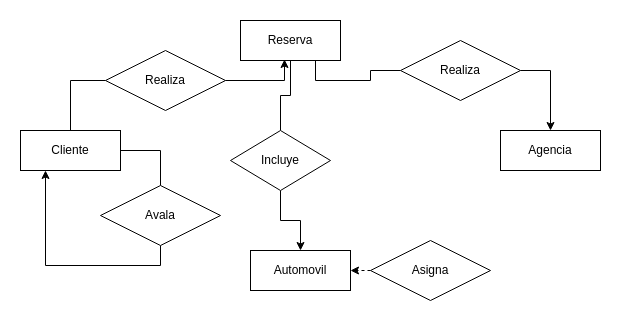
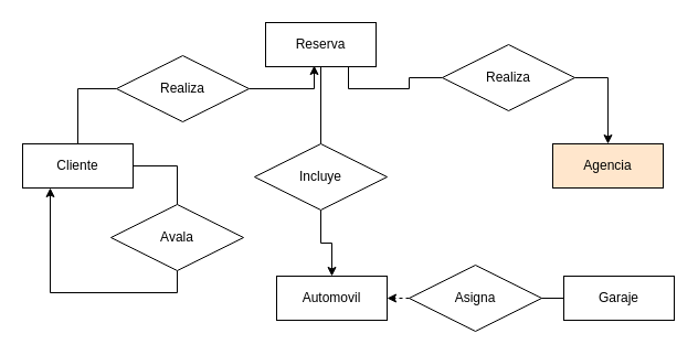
- <mxCell id="11" value="Agencia" style="whiteSpace=wrap;html=1;align=center;" vertex="1" parent="1"><mxGeometry x="500" y="130" width="100" height="40" as="geometry" /></mxCell>
+ <mxCell id="11" value="Agencia" style="whiteSpace=wrap;html=1;align=center;fillColor=#ffe6cc;" vertex="1" parent="1"><mxGeometry x="500" y="130" width="100" height="40" as="geometry" /></mxCell>
- <mxCell id="21" value="Incluye" style="shape=rhombus;perimeter=rhombusPerimeter;whiteSpace=wrap;html=1;align=center;" vertex="1" parent="1"><mxGeometry x="230" y="130" width="100" height="60" as="geometry" /></mxCell>
+ <mxCell id="21" value="Incluye" style="shape=rhombus;perimeter=rhombusPerimeter;whiteSpace=wrap;html=1;align=center;" vertex="1" parent="1"><mxGeometry x="230" y="130" width="120" height="60" as="geometry" /></mxCell>
+ <mxCell id="9" style="edgeStyle=orthogonalEdgeStyle;rounded=0;orthogonalLoop=1;jettySize=auto;html=1;exitX=0;exitY=0.5;exitDx=0;exitDy=0;endArrow=none;endFill=0;" edge="1" parent="1" source="10" target="19"><mxGeometry relative="1" as="geometry" /></mxCell>
+ <mxCell id="10" value="Garaje" style="whiteSpace=wrap;html=1;align=center;" vertex="1" parent="1"><mxGeometry x="510" y="250" width="100" height="40" as="geometry" /></mxCell>
